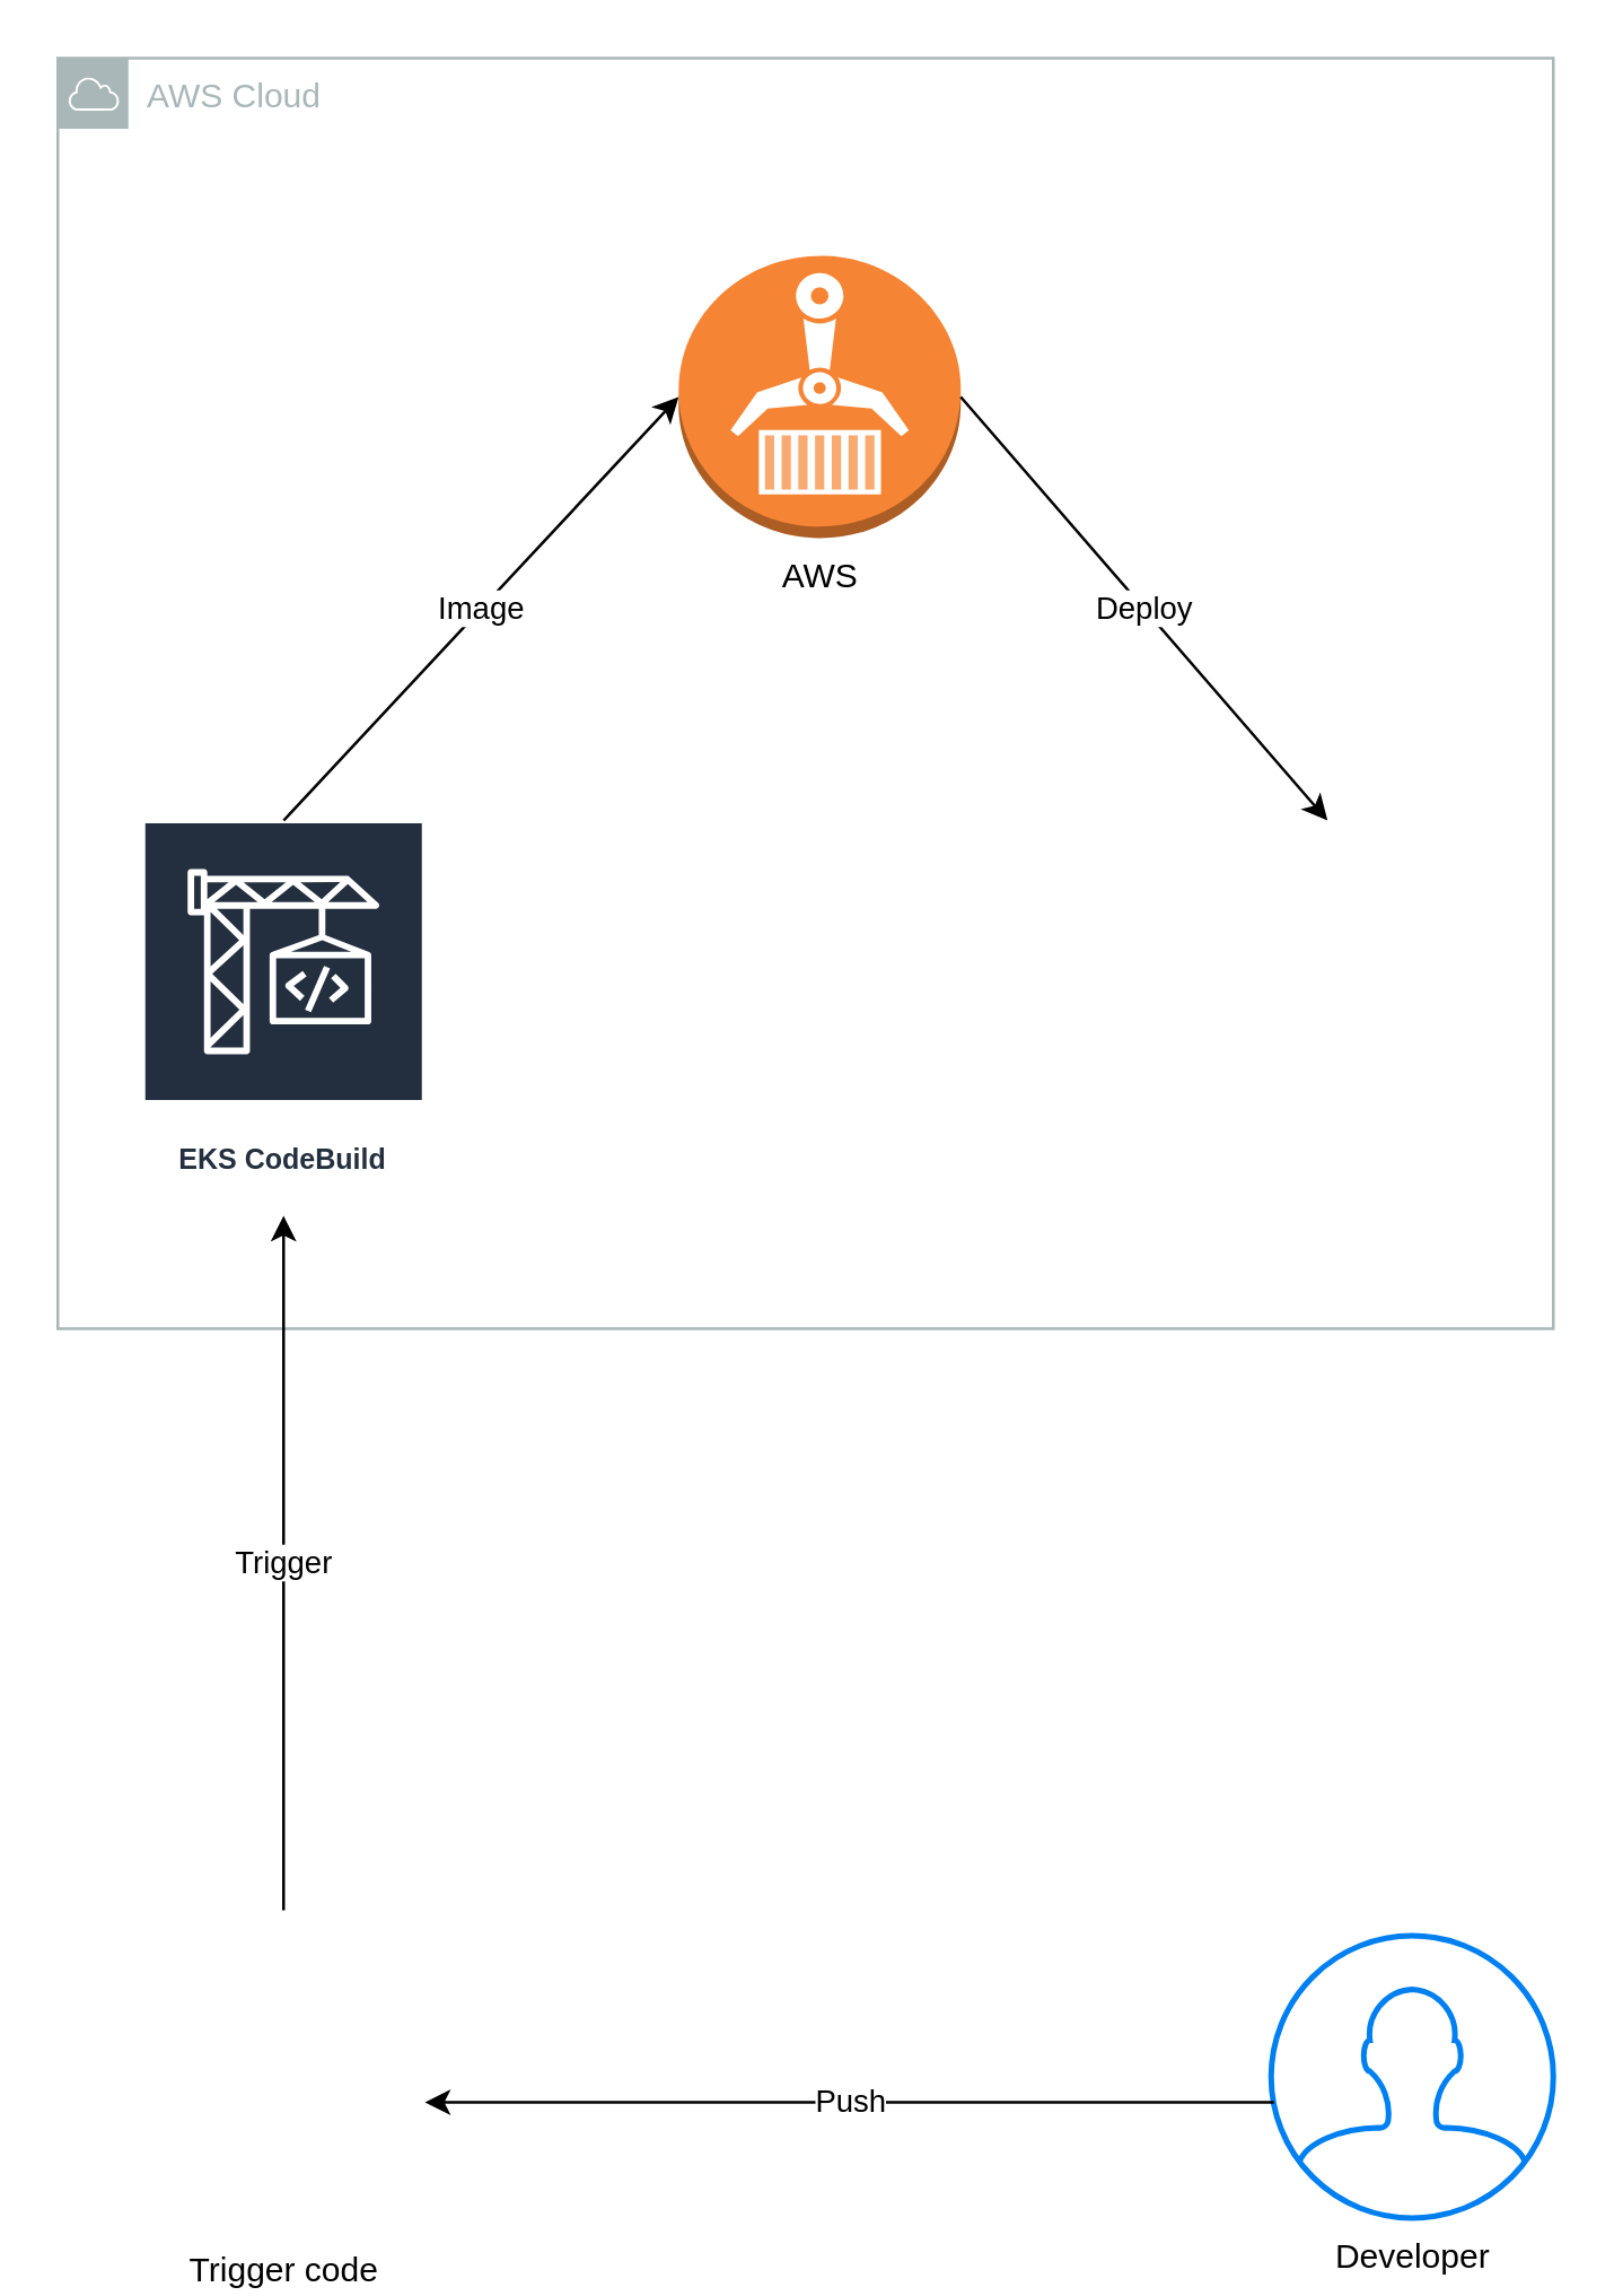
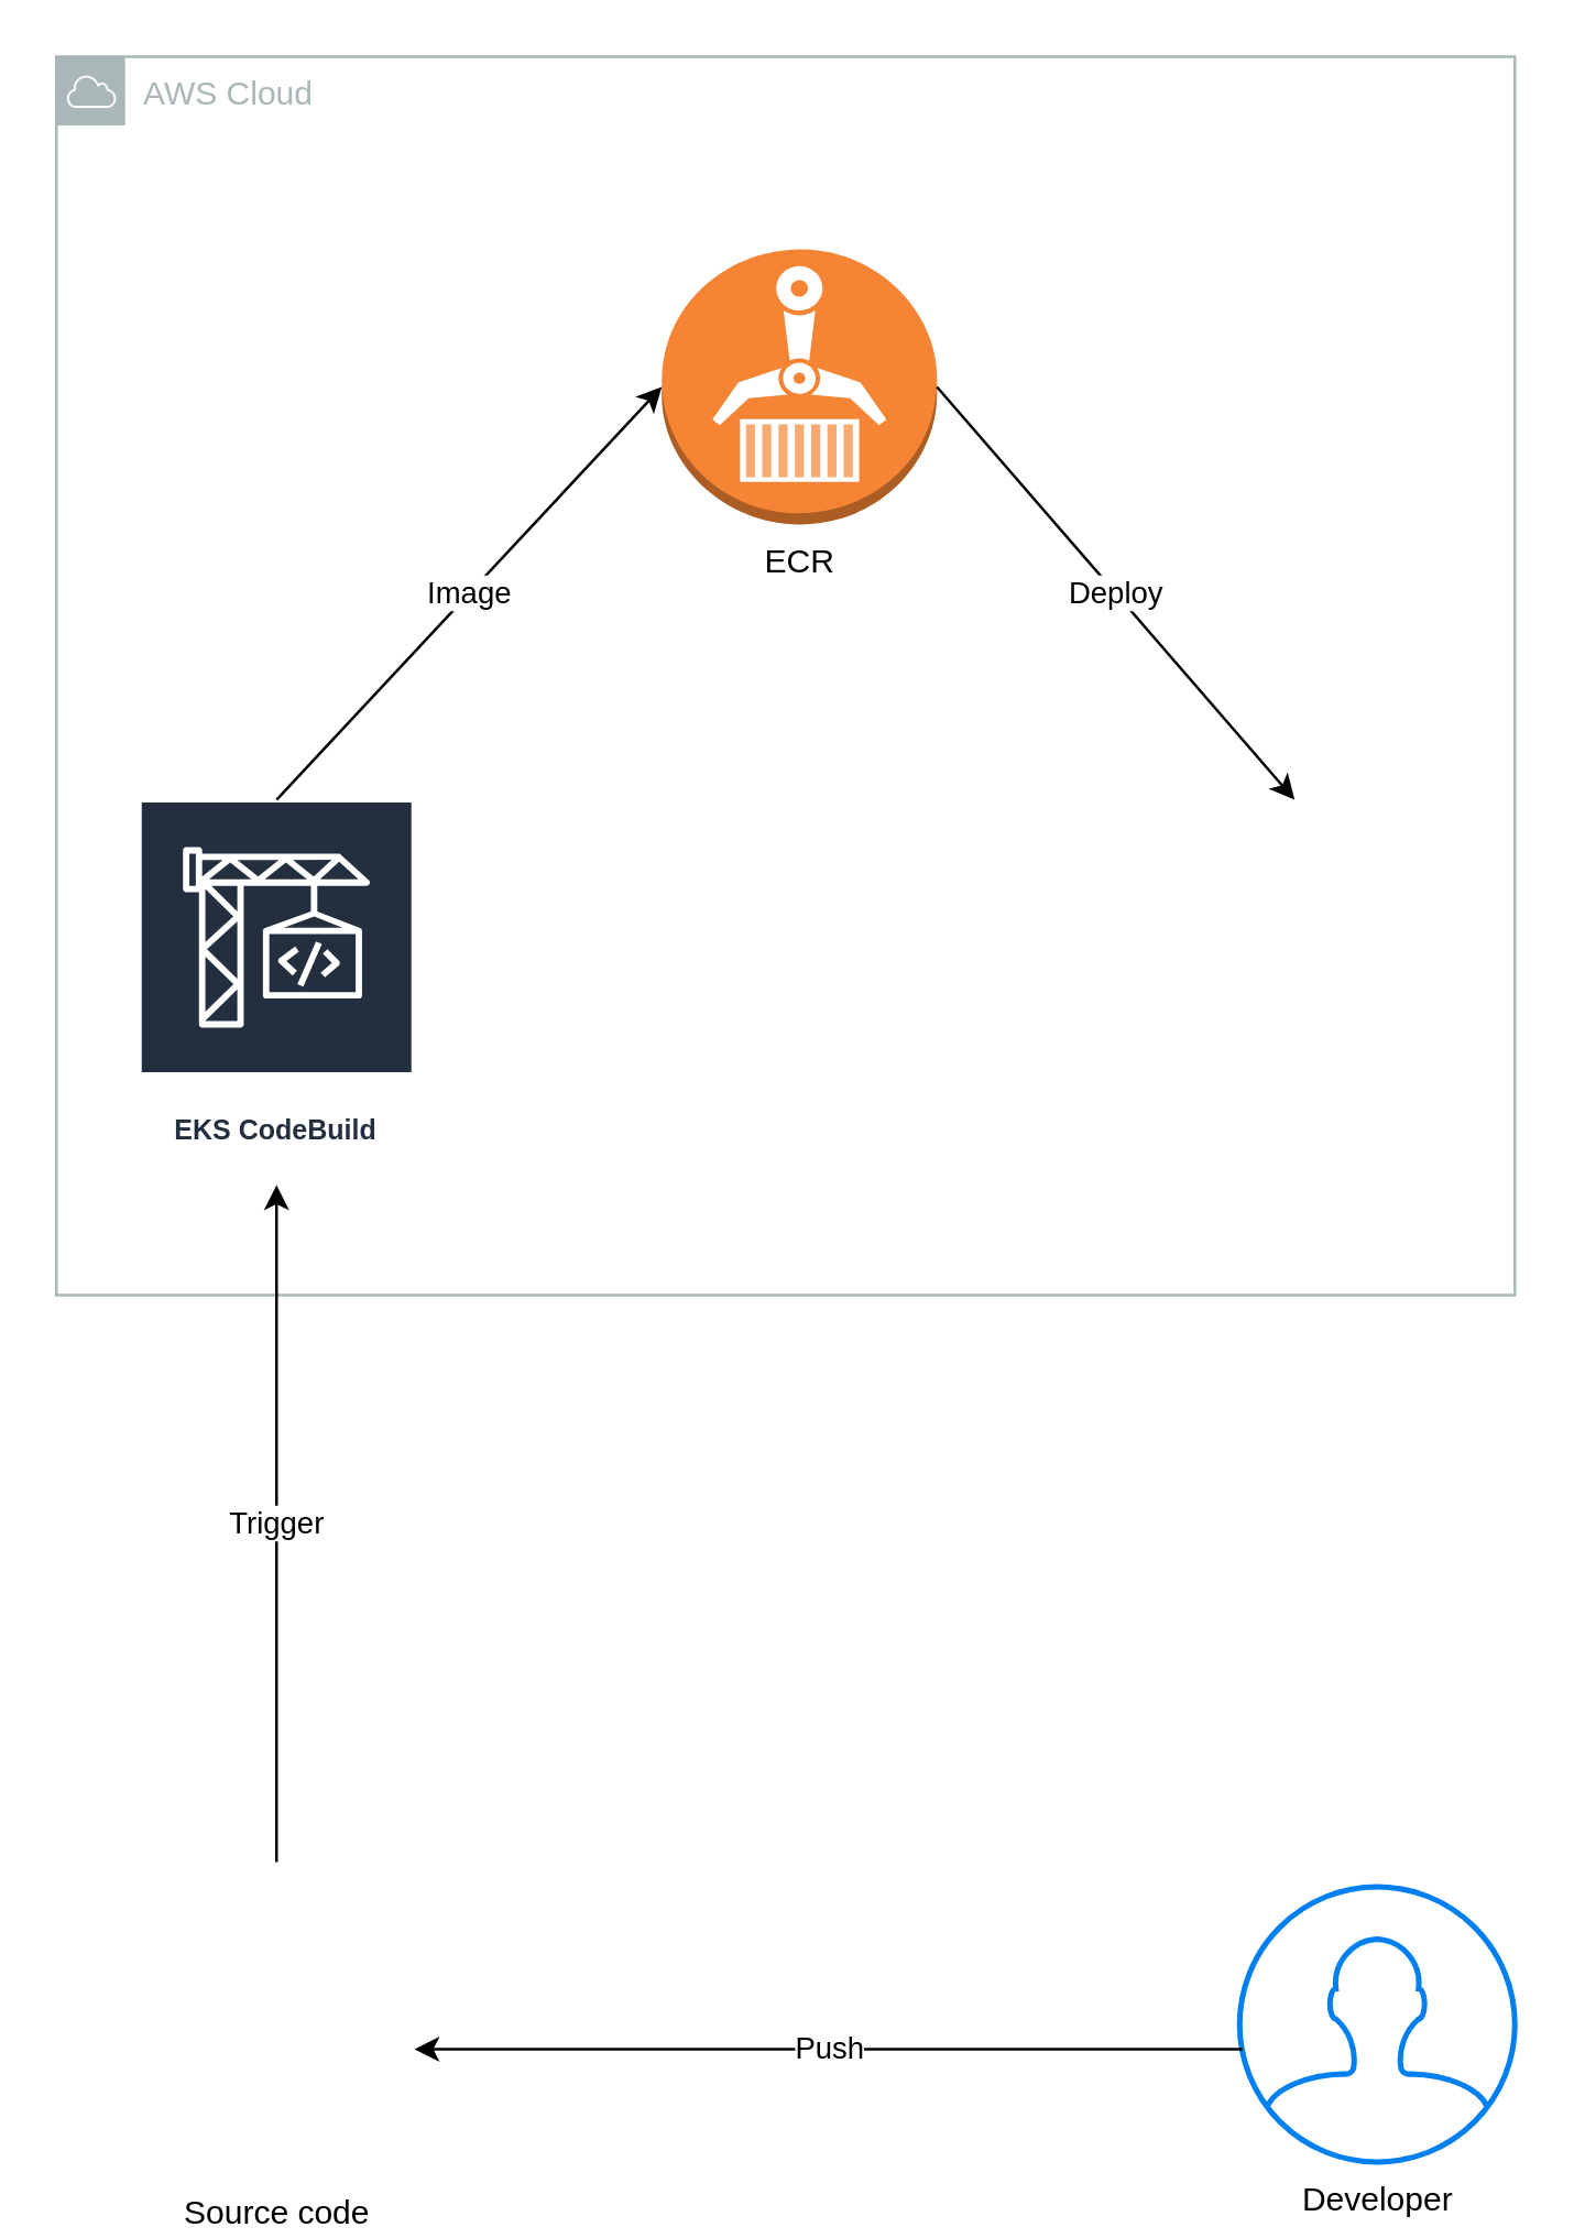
- <mxCell id="8" value="AWS" style="outlineConnect=0;dashed=0;verticalLabelPosition=bottom;verticalAlign=top;align=center;html=1;shape=mxgraph.aws3.ecr;fillColor=#F58534;gradientColor=none;" vertex="1" parent="1"><mxGeometry x="240" y="90" width="100" height="100" as="geometry" /></mxCell>
+ <mxCell id="8" value="ECR" style="outlineConnect=0;dashed=0;verticalLabelPosition=bottom;verticalAlign=top;align=center;html=1;shape=mxgraph.aws3.ecr;fillColor=#F58534;gradientColor=none;" vertex="1" parent="1"><mxGeometry x="240" y="90" width="100" height="100" as="geometry" /></mxCell>
- <mxCell id="2" value="Trigger code" style="shape=image;html=1;verticalAlign=top;verticalLabelPosition=bottom;labelBackgroundColor=#ffffff;imageAspect=0;aspect=fixed;image=https://cdn4.iconfinder.com/data/icons/ionicons/512/icon-social-github-128.png" vertex="1" parent="1"><mxGeometry x="45" y="680" width="110" height="110" as="geometry" /></mxCell>
+ <mxCell id="2" value="Source code" style="shape=image;html=1;verticalAlign=top;verticalLabelPosition=bottom;labelBackgroundColor=#ffffff;imageAspect=0;aspect=fixed;image=https://cdn4.iconfinder.com/data/icons/ionicons/512/icon-social-github-128.png" vertex="1" parent="1"><mxGeometry x="45" y="680" width="110" height="110" as="geometry" /></mxCell>
